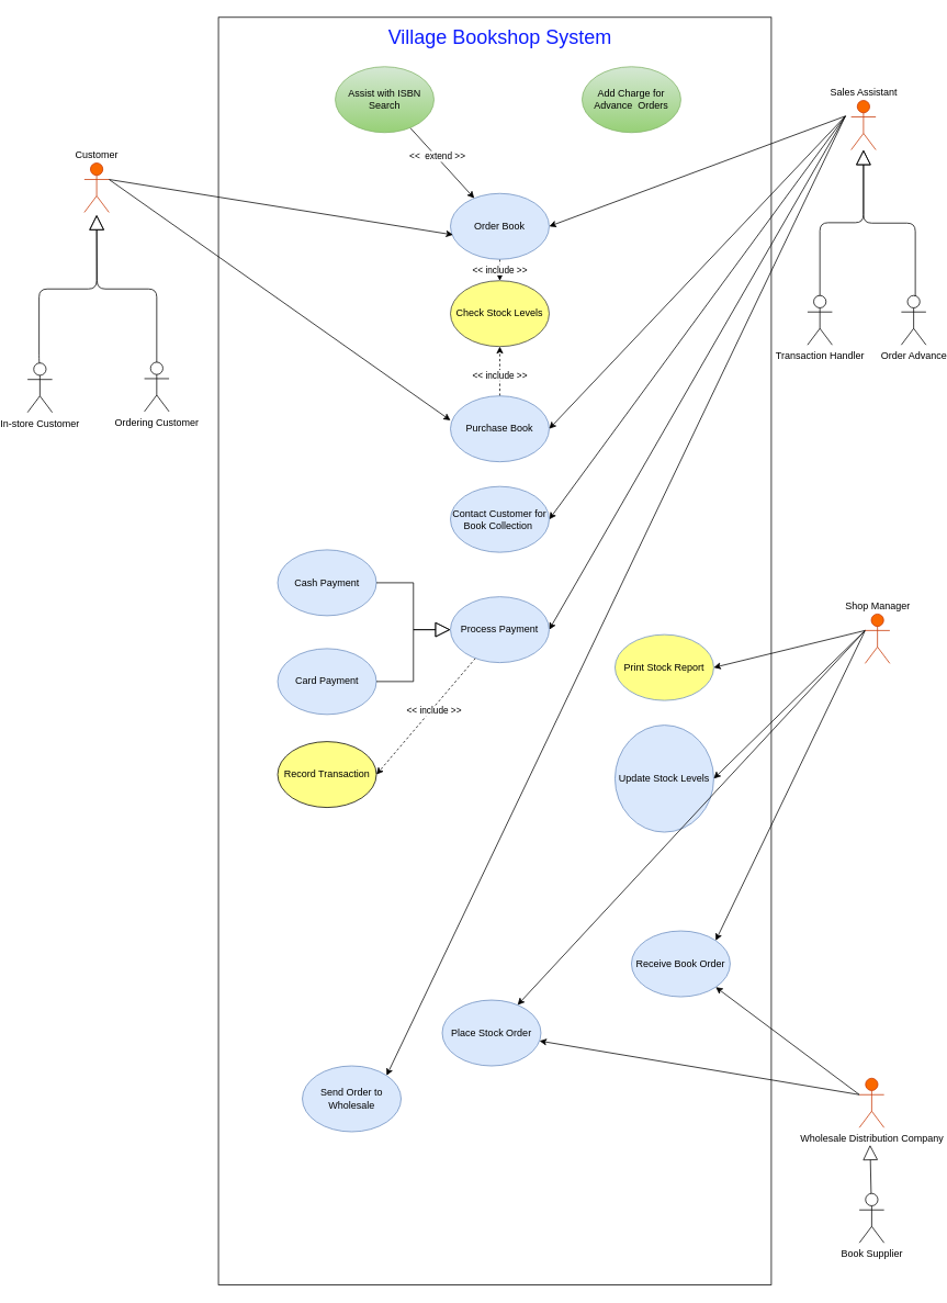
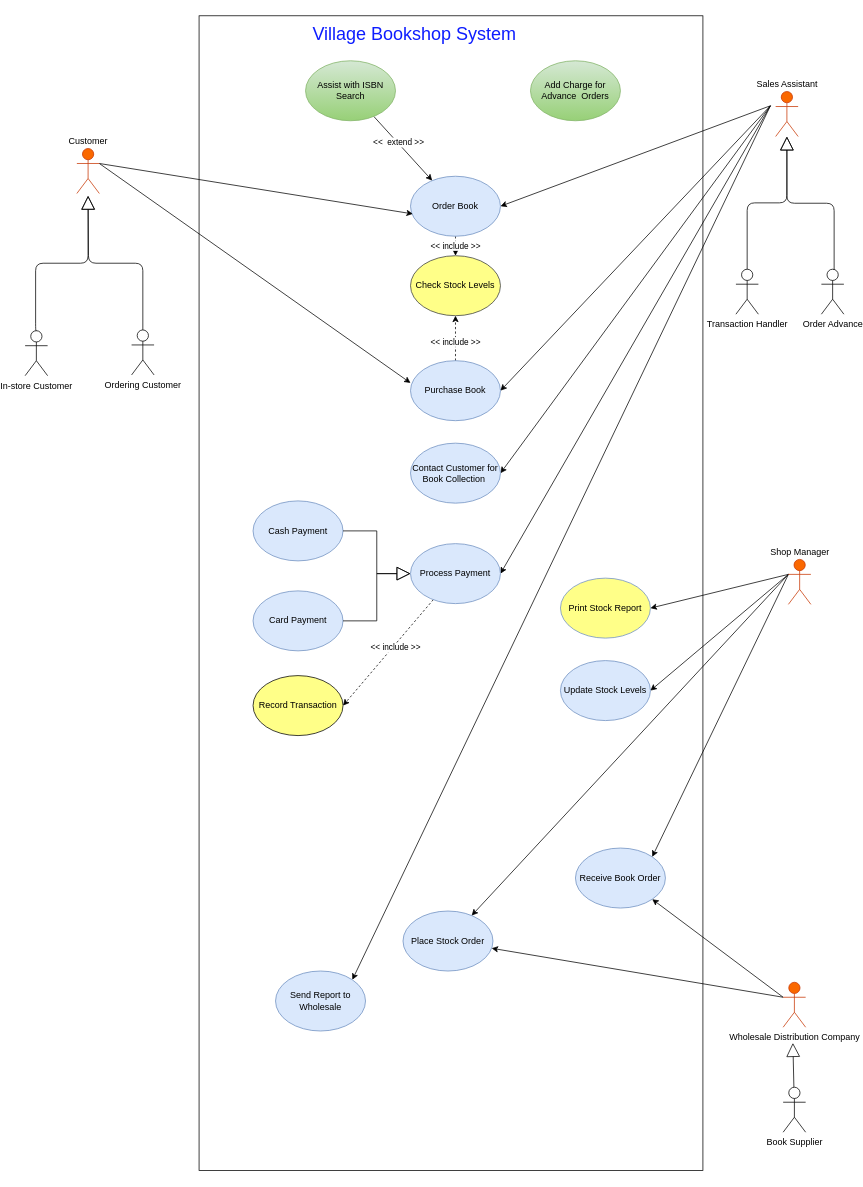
- <mxCell id="54" value="Village Bookshop System" style="text;strokeColor=none;align=center;fillColor=none;html=1;verticalAlign=middle;whiteSpace=wrap;rounded=0;fontSize=24;fontColor=#0D1DFF;" vertex="1" parent="1"><mxGeometry x="403.5" y="30" width="381" height="30" as="geometry" /></mxCell>
+ <mxCell id="54" value="Village Bookshop System" style="text;strokeColor=none;align=center;fillColor=none;html=1;verticalAlign=middle;whiteSpace=wrap;rounded=0;fontSize=24;fontColor=#0D1DFF;" vertex="1" parent="1"><mxGeometry x="348.5" y="30" width="381" height="30" as="geometry" /></mxCell>
- <mxCell id="33" value="Update Stock Levels" style="ellipse;whiteSpace=wrap;html=1;fillColor=#dae8fc;strokeColor=#6c8ebf;" vertex="1" parent="1"><mxGeometry x="734" y="880" width="120" height="130" as="geometry" /></mxCell>
+ <mxCell id="33" value="Update Stock Levels" style="ellipse;whiteSpace=wrap;html=1;fillColor=#dae8fc;strokeColor=#6c8ebf;" vertex="1" parent="1"><mxGeometry x="734" y="880" width="120" height="80" as="geometry" /></mxCell>
- <mxCell id="25" value="Send Order to Wholesale" style="ellipse;whiteSpace=wrap;html=1;fillColor=#dae8fc;strokeColor=#6c8ebf;" vertex="1" parent="1"><mxGeometry x="354" y="1294" width="120" height="80" as="geometry" /></mxCell>
+ <mxCell id="25" value="Send Report to Wholesale" style="ellipse;whiteSpace=wrap;html=1;fillColor=#dae8fc;strokeColor=#6c8ebf;" vertex="1" parent="1"><mxGeometry x="354" y="1294" width="120" height="80" as="geometry" /></mxCell>
